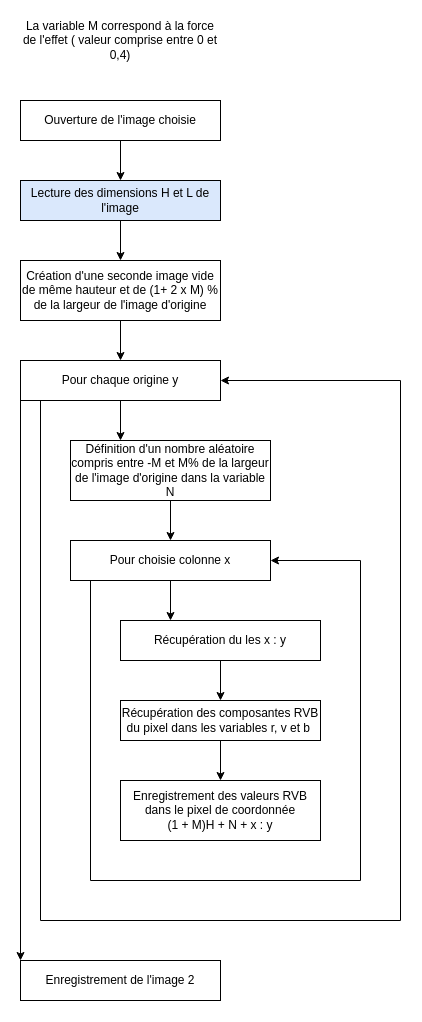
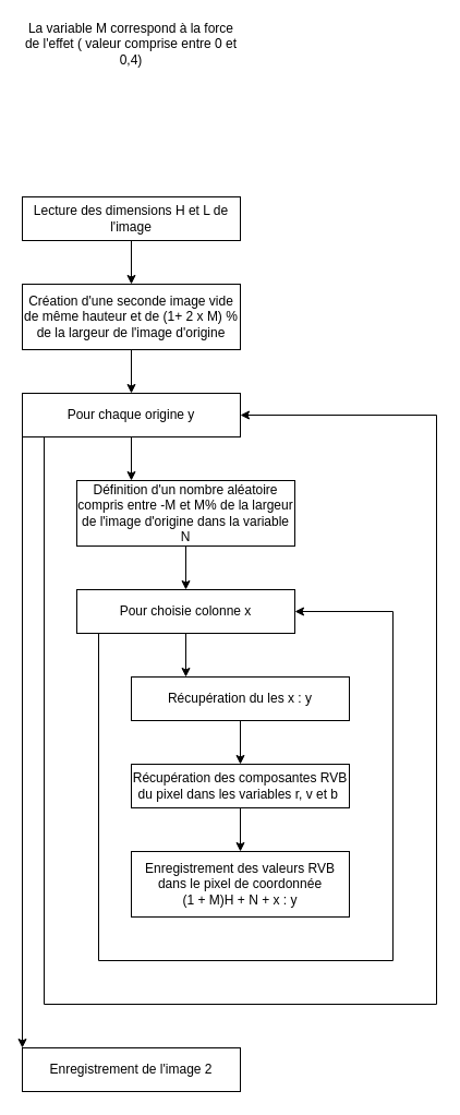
- <mxCell id="2" value="Ouverture de l'image choisie" style="rounded=0;whiteSpace=wrap;html=1;" parent="1" vertex="1"><mxGeometry x="20" y="100" width="200" height="40" as="geometry" /></mxCell>
- <mxCell id="4" value="" style="endArrow=classic;html=1;rounded=0;entryX=0.5;entryY=0;entryDx=0;entryDy=0;exitX=0.5;exitY=1;exitDx=0;exitDy=0;" parent="1" source="2" target="3" edge="1"><mxGeometry width="50" height="50" relative="1" as="geometry"><mxPoint x="119.5" y="150" as="sourcePoint" /><mxPoint x="119.5" y="180" as="targetPoint" /></mxGeometry></mxCell>
- <mxCell id="3" value="Lecture des dimensions H et L de l'image" style="rounded=0;whiteSpace=wrap;html=1;fillColor=#dae8fc;" parent="1" vertex="1"><mxGeometry x="20" y="180" width="200" height="40" as="geometry" /></mxCell>
+ <mxCell id="3" value="Lecture des dimensions H et L de l'image" style="rounded=0;whiteSpace=wrap;html=1;" parent="1" vertex="1"><mxGeometry x="20" y="180" width="200" height="40" as="geometry" /></mxCell>
